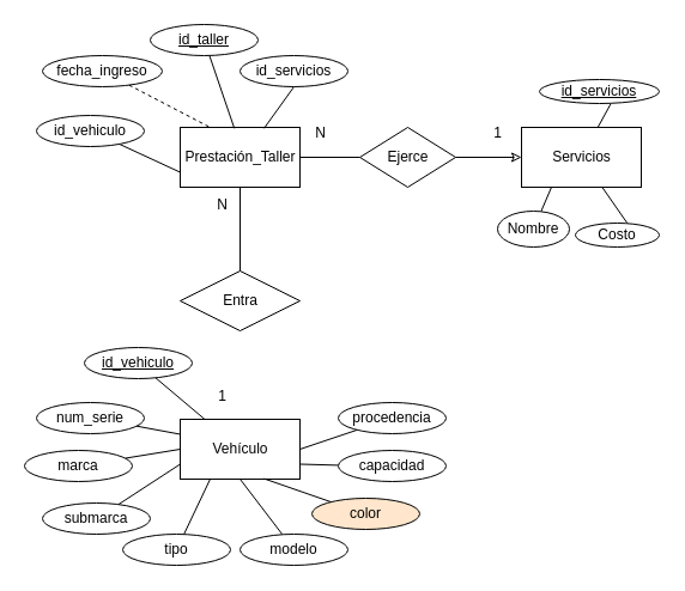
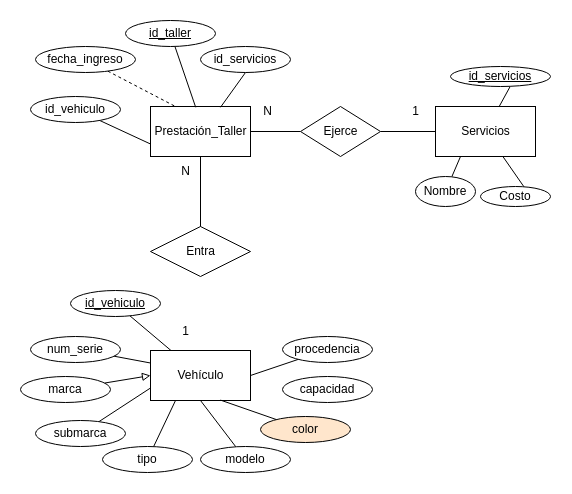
- <mxCell id="8" value="" style="edgeStyle=none;html=1;endArrow=classic;endFill=0;" parent="1" source="9" target="4" edge="1"><mxGeometry relative="1" as="geometry" /></mxCell>
+ <mxCell id="8" value="" style="edgeStyle=none;html=1;endArrow=none;endFill=0;" parent="1" source="9" target="4" edge="1"><mxGeometry relative="1" as="geometry" /></mxCell>
- <mxCell id="24" style="edgeStyle=none;html=1;entryX=0;entryY=0.5;entryDx=0;entryDy=0;endArrow=none;endFill=0;" parent="1" source="25" target="2" edge="1"><mxGeometry relative="1" as="geometry" /></mxCell>
+ <mxCell id="24" style="edgeStyle=none;html=1;entryX=0;entryY=0.5;entryDx=0;entryDy=0;endArrow=block;endFill=0;" parent="1" source="25" target="2" edge="1"><mxGeometry relative="1" as="geometry" /></mxCell>
- <mxCell id="34" style="edgeStyle=none;html=1;entryX=1;entryY=0.75;entryDx=0;entryDy=0;endArrow=none;endFill=0;" parent="1" source="35" target="2" edge="1"><mxGeometry relative="1" as="geometry" /></mxCell>
